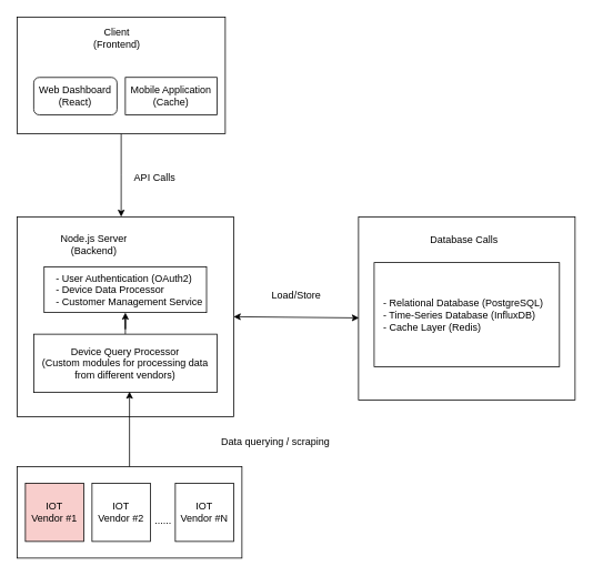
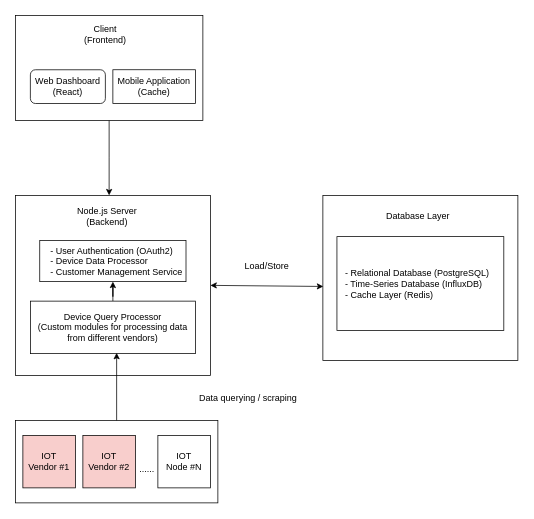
- <mxCell id="9" value="API Calls" style="text;html=1;align=center;verticalAlign=middle;resizable=0;points=[];autosize=1;strokeColor=none;fillColor=none;" vertex="1" parent="1"><mxGeometry x="150" y="198" width="70" height="30" as="geometry" /></mxCell>
- <mxCell id="14" value="Database Calls" style="text;html=1;align=center;verticalAlign=middle;whiteSpace=wrap;rounded=0;" vertex="1" parent="1"><mxGeometry x="502.5" y="273" width="107.5" height="30" as="geometry" /></mxCell>
+ <mxCell id="14" value="Database Layer" style="text;html=1;align=center;verticalAlign=middle;whiteSpace=wrap;rounded=0;" vertex="1" parent="1"><mxGeometry x="502.5" y="273" width="107.5" height="30" as="geometry" /></mxCell>
- <mxCell id="8" value="Node.js Server (Backend)" style="text;html=1;align=center;verticalAlign=middle;whiteSpace=wrap;rounded=0;" vertex="1" parent="1"><mxGeometry x="70" y="278" width="85" height="30" as="geometry" /></mxCell>
+ <mxCell id="8" value="Node.js Server (Backend)" style="text;html=1;align=center;verticalAlign=middle;whiteSpace=wrap;rounded=0;" vertex="1" parent="1"><mxGeometry x="100" y="273" width="85" height="30" as="geometry" /></mxCell>
- <mxCell id="21" value="IOT&lt;br&gt;Vendor #2" style="rounded=0;whiteSpace=wrap;html=1;" vertex="1" parent="1"><mxGeometry x="110" y="580" width="70" height="70" as="geometry" /></mxCell>
+ <mxCell id="21" value="IOT&lt;br&gt;Vendor #2" style="rounded=0;whiteSpace=wrap;html=1;fillColor=#f8cecc;" vertex="1" parent="1"><mxGeometry x="110" y="580" width="70" height="70" as="geometry" /></mxCell>
- <mxCell id="23" value="IOT&lt;br&gt;Vendor #N" style="rounded=0;whiteSpace=wrap;html=1;" vertex="1" parent="1"><mxGeometry x="210" y="580" width="70" height="70" as="geometry" /></mxCell>
+ <mxCell id="23" value="IOT&lt;br&gt;Node #N" style="rounded=0;whiteSpace=wrap;html=1;" vertex="1" parent="1"><mxGeometry x="210" y="580" width="70" height="70" as="geometry" /></mxCell>
